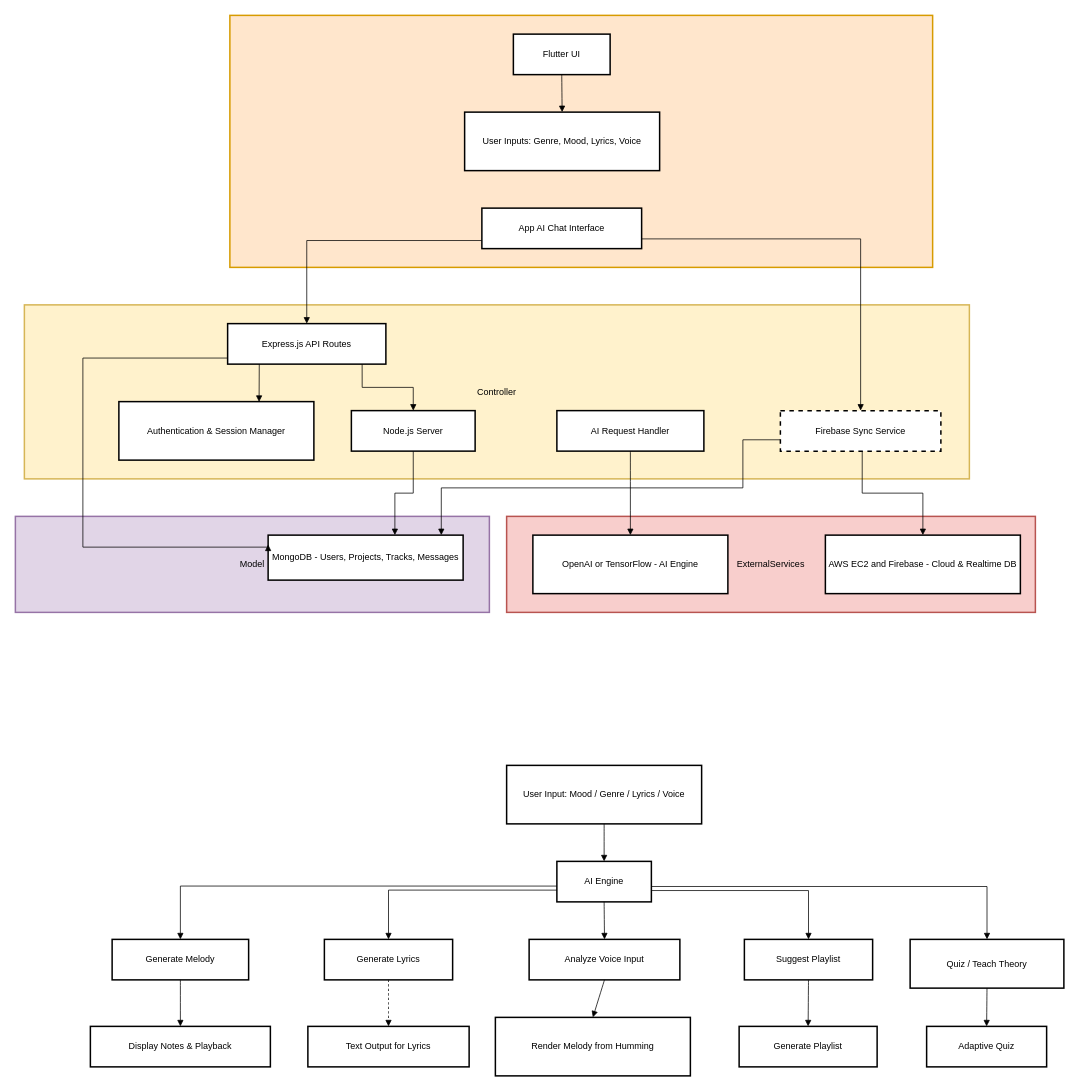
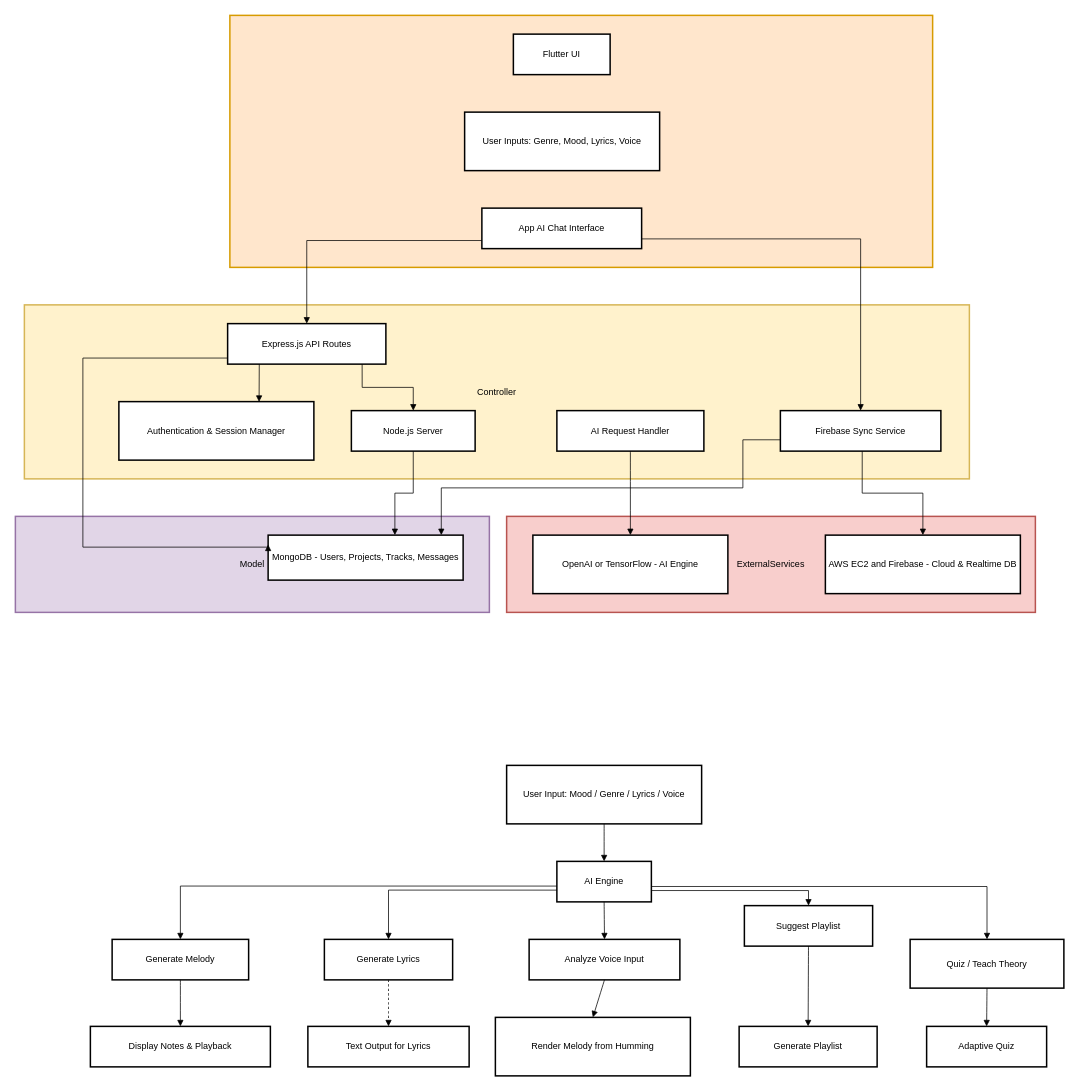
- <mxCell id="17" value="" style="curved=1;startArrow=none;endArrow=block;exitX=0.5;exitY=1;entryX=0.5;entryY=0;rounded=0;" edge="1" parent="1" source="6" target="7"><mxGeometry relative="1" as="geometry"><Array as="points" /></mxGeometry></mxCell>
- <mxCell id="13" value="Firebase Sync Service" style="whiteSpace=wrap;strokeWidth=2;dashed=1;" vertex="1" parent="1"><mxGeometry x="1040" y="547" width="214" height="54" as="geometry" /></mxCell>
+ <mxCell id="13" value="Firebase Sync Service" style="whiteSpace=wrap;strokeWidth=2;" vertex="1" parent="1"><mxGeometry x="1040" y="547" width="214" height="54" as="geometry" /></mxCell>
- <mxCell id="32" value="Suggest Playlist" style="whiteSpace=wrap;strokeWidth=2;" vertex="1" parent="1"><mxGeometry x="992" y="1252" width="171" height="54" as="geometry" /></mxCell>
+ <mxCell id="32" value="Suggest Playlist" style="whiteSpace=wrap;strokeWidth=2;" vertex="1" parent="1"><mxGeometry x="992" y="1207" width="171" height="54" as="geometry" /></mxCell>
